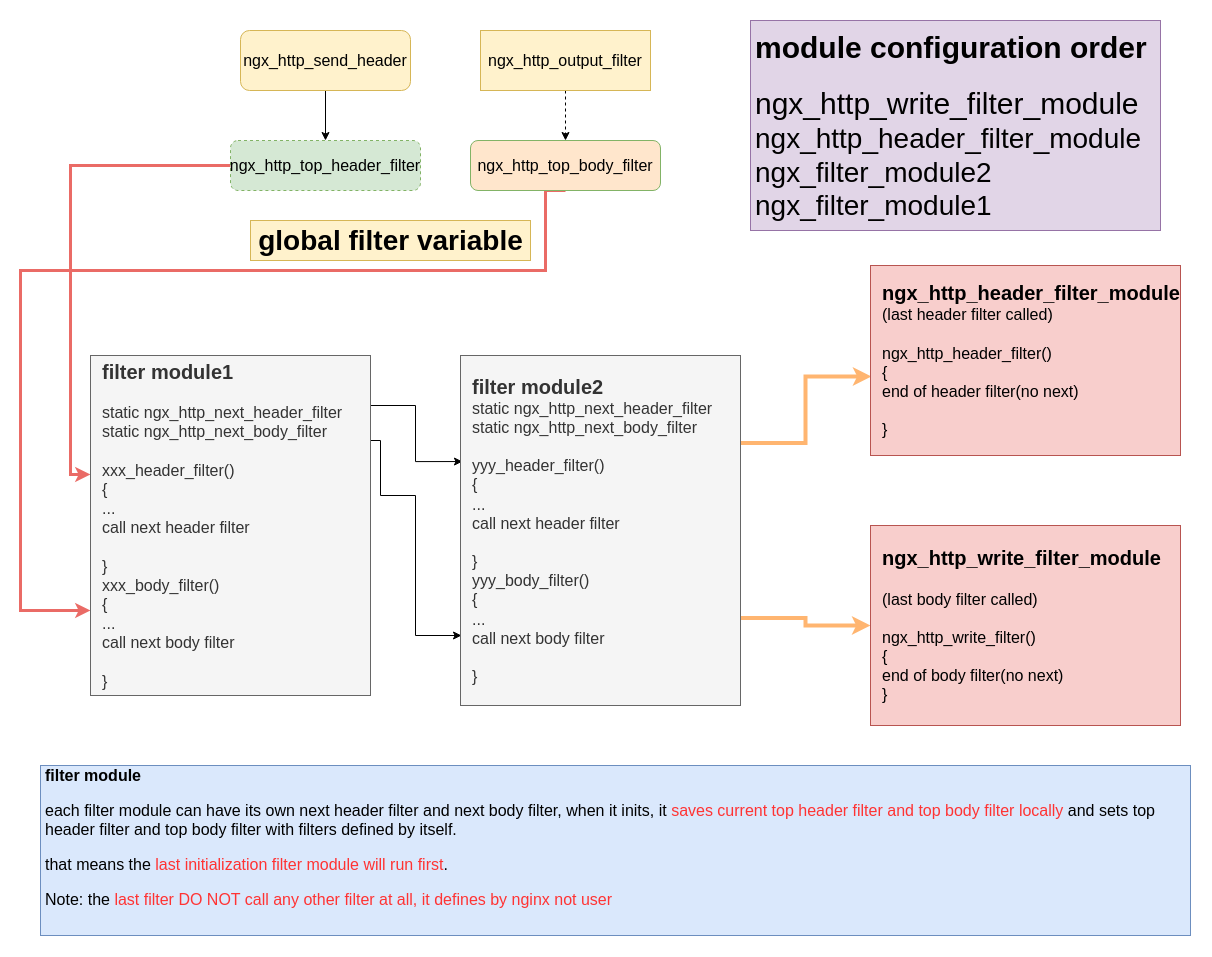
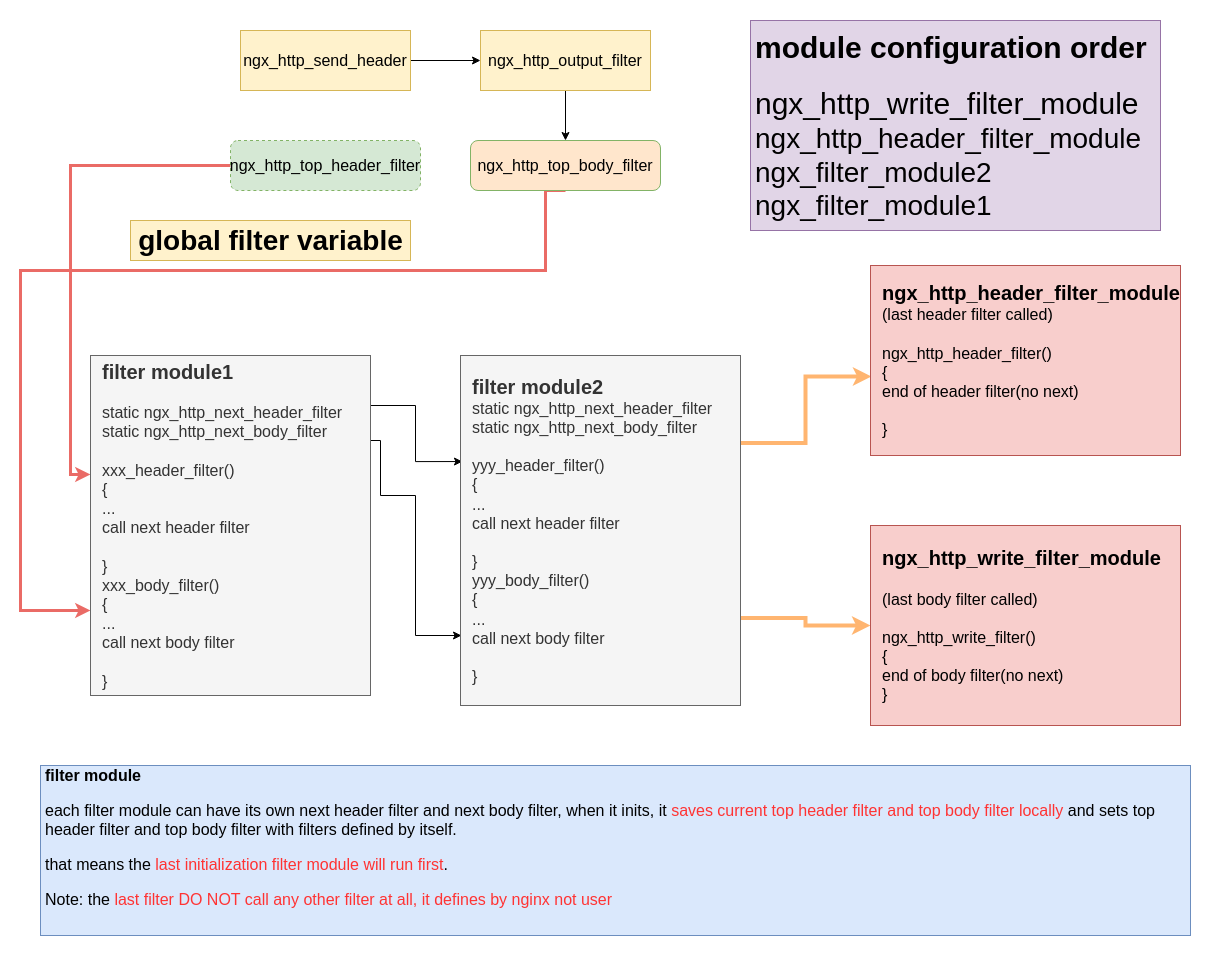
- <mxCell id="18" value="ngx_http_send_header" style="whiteSpace=wrap;html=1;fillColor=#fff2cc;strokeColor=#d6b656;fontSize=16;rounded=1;" vertex="1" parent="1"><mxGeometry x="240" y="30" width="170" height="60" as="geometry" /></mxCell>
+ <mxCell id="18" value="ngx_http_send_header" style="whiteSpace=wrap;html=1;fillColor=#fff2cc;strokeColor=#d6b656;fontSize=16;" vertex="1" parent="1"><mxGeometry x="240" y="30" width="170" height="60" as="geometry" /></mxCell>
- <mxCell id="17" style="edgeStyle=orthogonalEdgeStyle;rounded=0;orthogonalLoop=1;jettySize=auto;html=1;entryX=0.5;entryY=0;entryDx=0;entryDy=0;" edge="1" parent="1" source="18" target="3"><mxGeometry relative="1" as="geometry" /></mxCell>
+ <mxCell id="17" style="edgeStyle=orthogonalEdgeStyle;rounded=0;orthogonalLoop=1;jettySize=auto;html=1;" edge="1" parent="1" source="18" target="20"><mxGeometry relative="1" as="geometry" /></mxCell>
- <mxCell id="19" style="edgeStyle=orthogonalEdgeStyle;rounded=0;orthogonalLoop=1;jettySize=auto;html=1;entryX=0.5;entryY=0;entryDx=0;entryDy=0;dashed=1;" edge="1" parent="1" source="20" target="5"><mxGeometry relative="1" as="geometry" /></mxCell>
+ <mxCell id="19" style="edgeStyle=orthogonalEdgeStyle;rounded=0;orthogonalLoop=1;jettySize=auto;html=1;entryX=0.5;entryY=0;entryDx=0;entryDy=0;" edge="1" parent="1" source="20" target="5"><mxGeometry relative="1" as="geometry" /></mxCell>
- <mxCell id="6" value="global filter variable" style="text;html=1;align=center;verticalAlign=middle;resizable=0;points=[];autosize=1;fontStyle=1;fontSize=28;fillColor=#fff2cc;strokeColor=#d6b656;" parent="1" vertex="1"><mxGeometry x="250" y="220" width="280" height="40" as="geometry" /></mxCell>
+ <mxCell id="6" value="global filter variable" style="text;html=1;align=center;verticalAlign=middle;resizable=0;points=[];autosize=1;fontStyle=1;fontSize=28;fillColor=#fff2cc;strokeColor=#d6b656;" parent="1" vertex="1"><mxGeometry x="130" y="220" width="280" height="40" as="geometry" /></mxCell>
